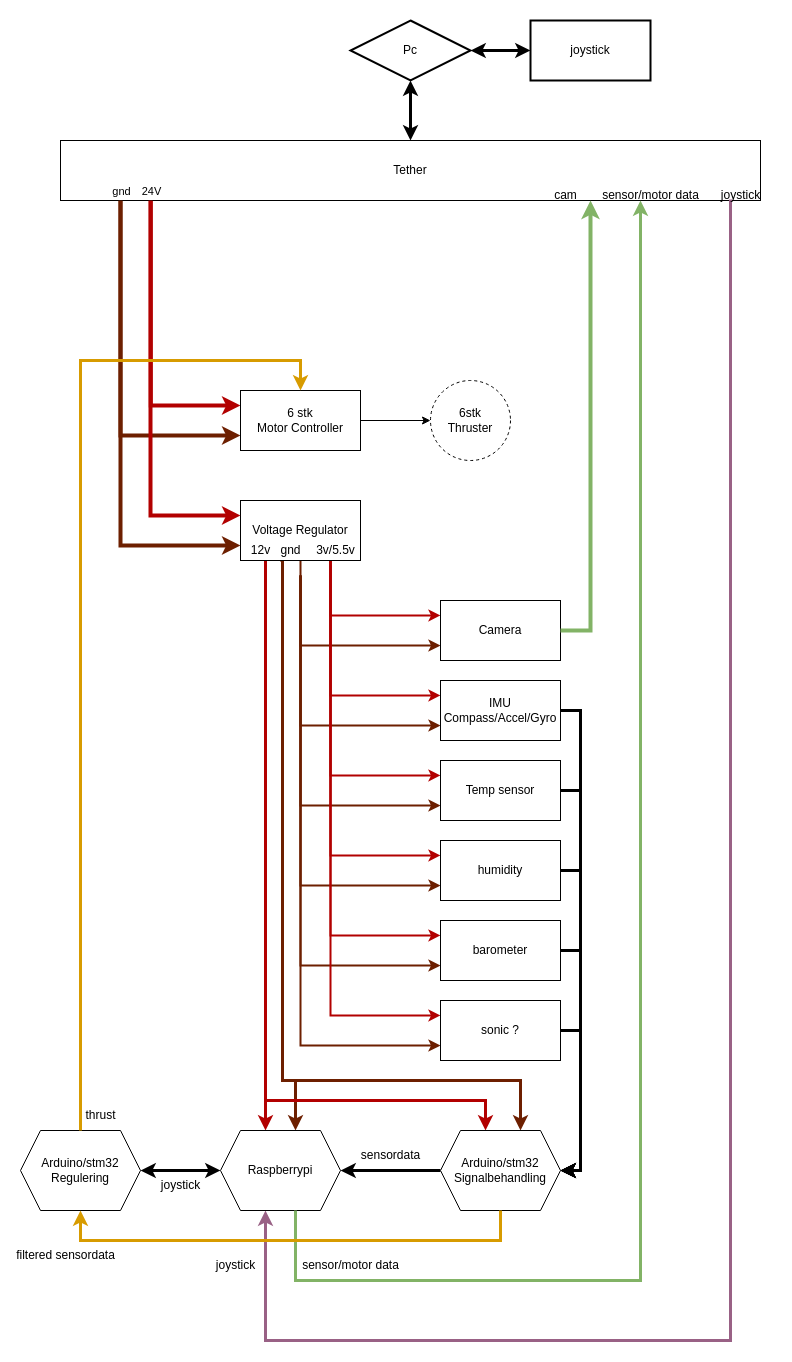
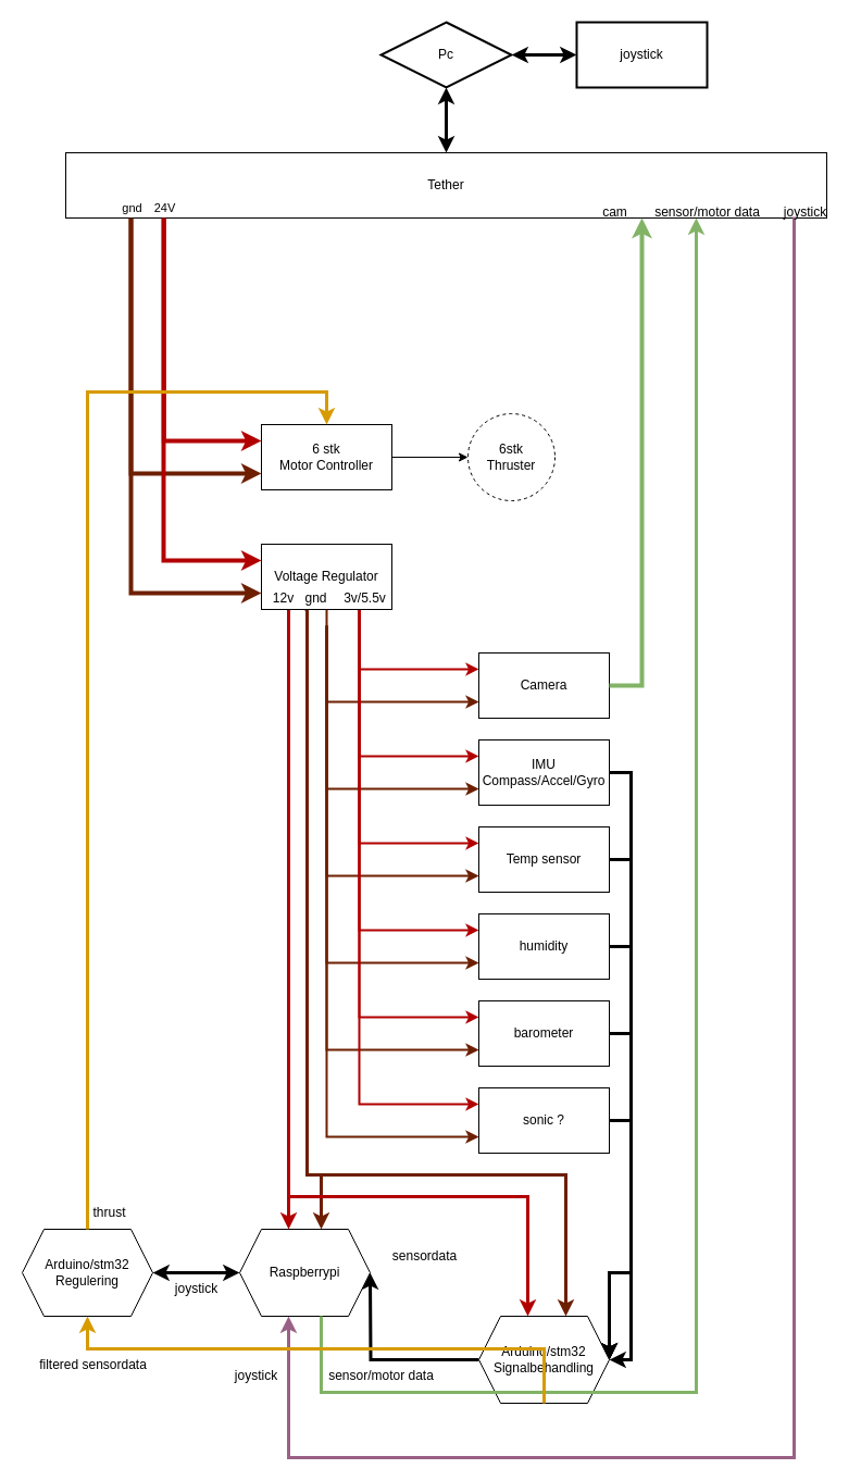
- <mxCell id="43" value="Arduino/stm32&lt;br&gt;Signalbehandling" style="shape=hexagon;perimeter=hexagonPerimeter2;whiteSpace=wrap;html=1;fixedSize=1;" vertex="1" parent="1"><mxGeometry x="440" y="1130" width="120" height="80" as="geometry" /></mxCell>
+ <mxCell id="43" value="Arduino/stm32&lt;br&gt;Signalbehandling" style="shape=hexagon;perimeter=hexagonPerimeter2;whiteSpace=wrap;html=1;fixedSize=1;" vertex="1" parent="1"><mxGeometry x="440" y="1210" width="120" height="80" as="geometry" /></mxCell>
- <mxCell id="57" value="filtered sensordata" style="text;html=1;align=center;verticalAlign=middle;resizable=0;points=[];autosize=1;strokeColor=none;fillColor=none;" vertex="1" parent="1"><mxGeometry x="5" y="1240" width="120" height="30" as="geometry" /></mxCell>
+ <mxCell id="57" value="filtered sensordata" style="text;html=1;align=center;verticalAlign=middle;resizable=0;points=[];autosize=1;strokeColor=none;fillColor=none;" vertex="1" parent="1"><mxGeometry x="25" y="1240" width="120" height="30" as="geometry" /></mxCell>
